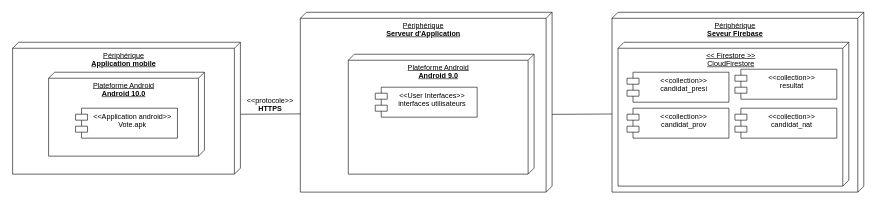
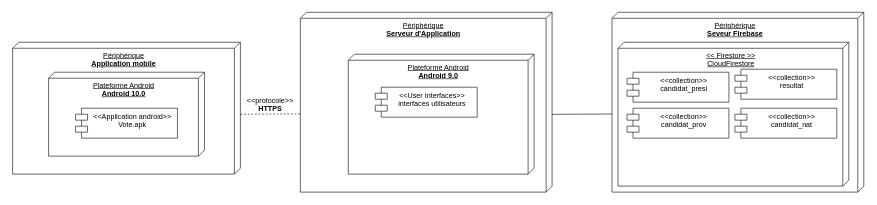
- <mxCell id="9" value="" style="endArrow=none;html=1;strokeColor=#000000;exitX=0.546;exitY=-0.001;exitDx=0;exitDy=0;exitPerimeter=0;entryX=0.565;entryY=0.999;entryDx=0;entryDy=0;entryPerimeter=0;" edge="1" parent="1" source="6" target="2"><mxGeometry width="50" height="50" relative="1" as="geometry"><mxPoint x="410" y="190" as="sourcePoint" /><mxPoint x="490" y="190" as="targetPoint" /></mxGeometry></mxCell>
+ <mxCell id="9" value="" style="endArrow=none;html=1;strokeColor=#000000;exitX=0.546;exitY=-0.001;exitDx=0;exitDy=0;exitPerimeter=0;entryX=0.565;entryY=0.999;entryDx=0;entryDy=0;entryPerimeter=0;dashed=1;" edge="1" parent="1" source="6" target="2"><mxGeometry width="50" height="50" relative="1" as="geometry"><mxPoint x="410" y="190" as="sourcePoint" /><mxPoint x="490" y="190" as="targetPoint" /></mxGeometry></mxCell>
